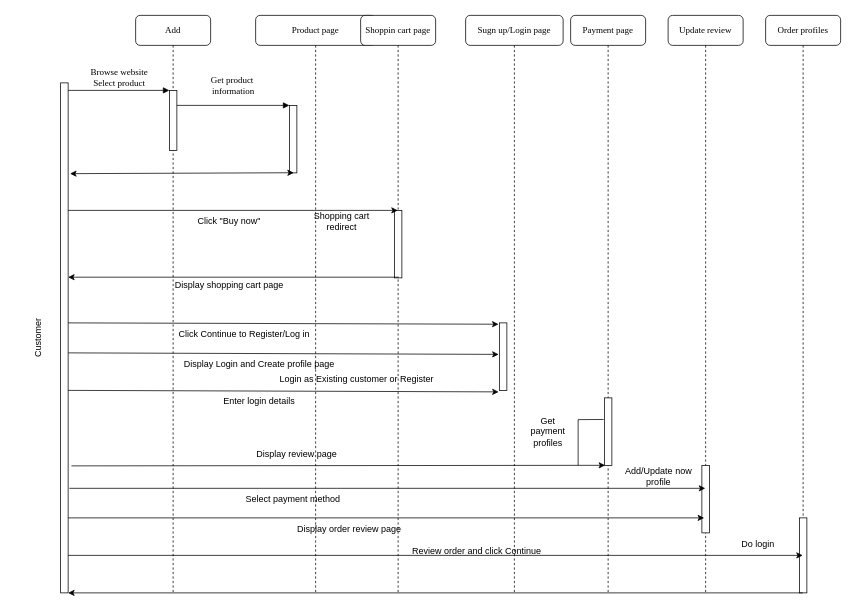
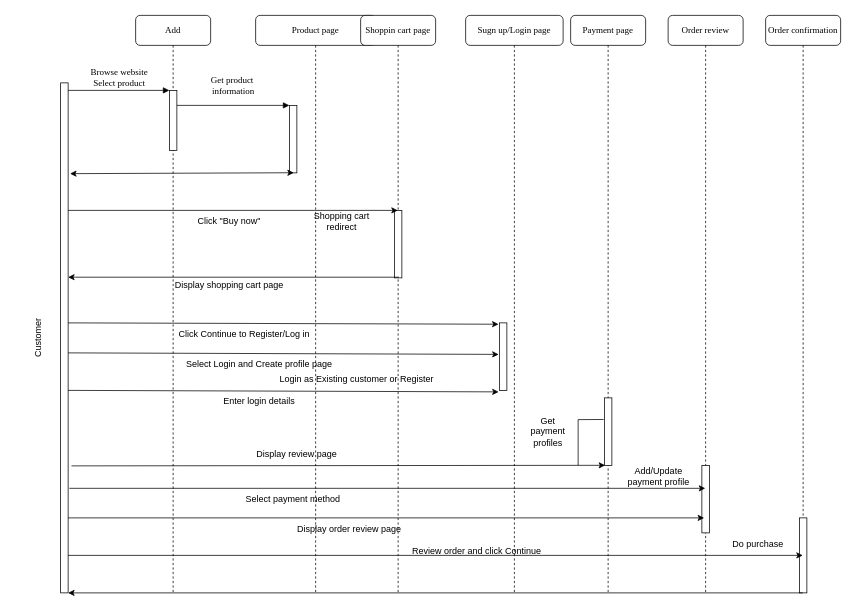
- <mxCell id="22" value="Update review" style="shape=umlLifeline;perimeter=lifelinePerimeter;whiteSpace=wrap;html=1;container=1;collapsible=0;recursiveResize=0;outlineConnect=0;rounded=1;shadow=0;comic=0;labelBackgroundColor=none;strokeWidth=1;fontFamily=Verdana;fontSize=12;align=center;" parent="1" vertex="1"><mxGeometry x="890" y="20" width="100" height="770" as="geometry" /></mxCell>
+ <mxCell id="22" value="Order review" style="shape=umlLifeline;perimeter=lifelinePerimeter;whiteSpace=wrap;html=1;container=1;collapsible=0;recursiveResize=0;outlineConnect=0;rounded=1;shadow=0;comic=0;labelBackgroundColor=none;strokeWidth=1;fontFamily=Verdana;fontSize=12;align=center;" parent="1" vertex="1"><mxGeometry x="890" y="20" width="100" height="770" as="geometry" /></mxCell>
- <mxCell id="38" value="Order profiles" style="shape=umlLifeline;perimeter=lifelinePerimeter;whiteSpace=wrap;html=1;container=1;collapsible=0;recursiveResize=0;outlineConnect=0;rounded=1;shadow=0;comic=0;labelBackgroundColor=none;strokeWidth=1;fontFamily=Verdana;fontSize=12;align=center;" vertex="1" parent="1"><mxGeometry x="1020" y="20" width="100" height="770" as="geometry" /></mxCell>
+ <mxCell id="38" value="Order confirmation" style="shape=umlLifeline;perimeter=lifelinePerimeter;whiteSpace=wrap;html=1;container=1;collapsible=0;recursiveResize=0;outlineConnect=0;rounded=1;shadow=0;comic=0;labelBackgroundColor=none;strokeWidth=1;fontFamily=Verdana;fontSize=12;align=center;" vertex="1" parent="1"><mxGeometry x="1020" y="20" width="100" height="770" as="geometry" /></mxCell>
- <mxCell id="9" value="Display Login and Create profile page" style="text;html=1;align=center;verticalAlign=middle;whiteSpace=wrap;rounded=0;" vertex="1" parent="4"><mxGeometry x="-100" y="450" width="210" height="30" as="geometry" /></mxCell>
+ <mxCell id="9" value="Select Login and Create profile page" style="text;html=1;align=center;verticalAlign=middle;whiteSpace=wrap;rounded=0;" vertex="1" parent="4"><mxGeometry x="-100" y="450" width="210" height="30" as="geometry" /></mxCell>
- <mxCell id="42" value="Add/Update now profile" style="text;html=1;align=center;verticalAlign=middle;whiteSpace=wrap;rounded=0;" vertex="1" parent="1"><mxGeometry x="830" y="620" width="95" height="30" as="geometry" /></mxCell>
+ <mxCell id="42" value="Add/Update payment profile" style="text;html=1;align=center;verticalAlign=middle;whiteSpace=wrap;rounded=0;" vertex="1" parent="1"><mxGeometry x="830" y="620" width="95" height="30" as="geometry" /></mxCell>
- <mxCell id="40" value="Do login" style="text;html=1;align=center;verticalAlign=middle;whiteSpace=wrap;rounded=0;" vertex="1" parent="38"><mxGeometry x="-50" y="690" width="80" height="30" as="geometry" /></mxCell>
+ <mxCell id="40" value="Do purchase" style="text;html=1;align=center;verticalAlign=middle;whiteSpace=wrap;rounded=0;" vertex="1" parent="38"><mxGeometry x="-50" y="690" width="80" height="30" as="geometry" /></mxCell>
